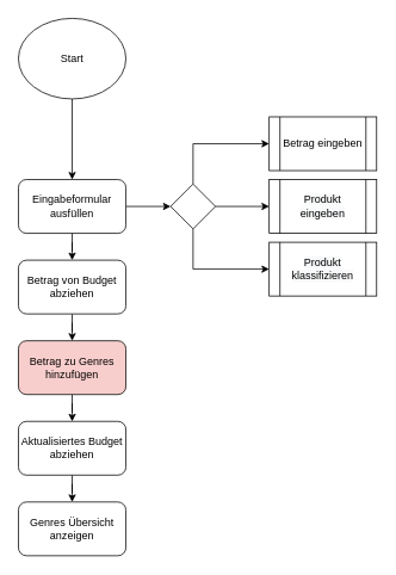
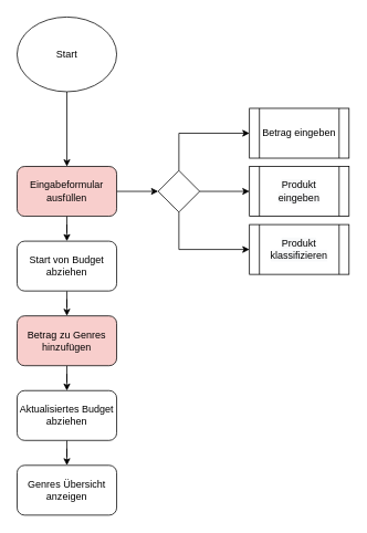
- <mxCell id="6" value="Eingabeformular ausfüllen" style="rounded=1;whiteSpace=wrap;html=1;" vertex="1" parent="1"><mxGeometry x="20" y="200" width="120" height="60" as="geometry" /></mxCell>
+ <mxCell id="6" value="Eingabeformular ausfüllen" style="rounded=1;whiteSpace=wrap;html=1;fillColor=#f8cecc;" vertex="1" parent="1"><mxGeometry x="20" y="200" width="120" height="60" as="geometry" /></mxCell>
- <mxCell id="15" value="Betrag von Budget abziehen" style="rounded=1;whiteSpace=wrap;html=1;" vertex="1" parent="1"><mxGeometry x="20" y="290" width="120" height="60" as="geometry" /></mxCell>
+ <mxCell id="15" value="Start von Budget abziehen" style="rounded=1;whiteSpace=wrap;html=1;" vertex="1" parent="1"><mxGeometry x="20" y="290" width="120" height="60" as="geometry" /></mxCell>
